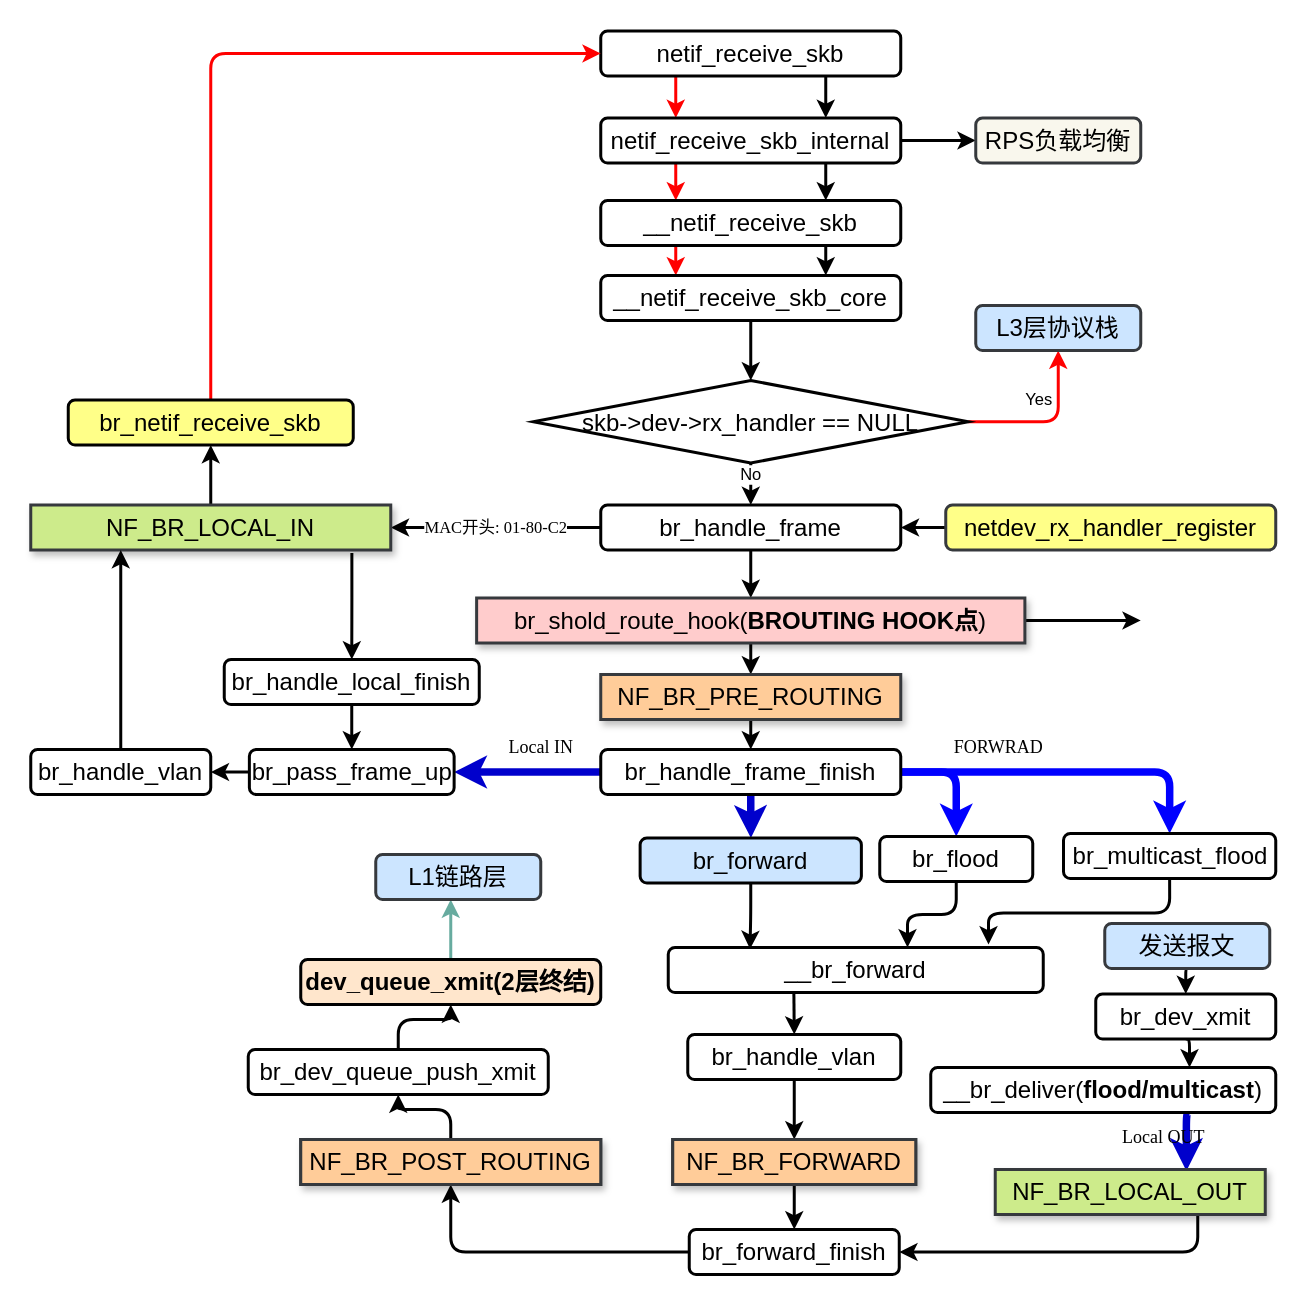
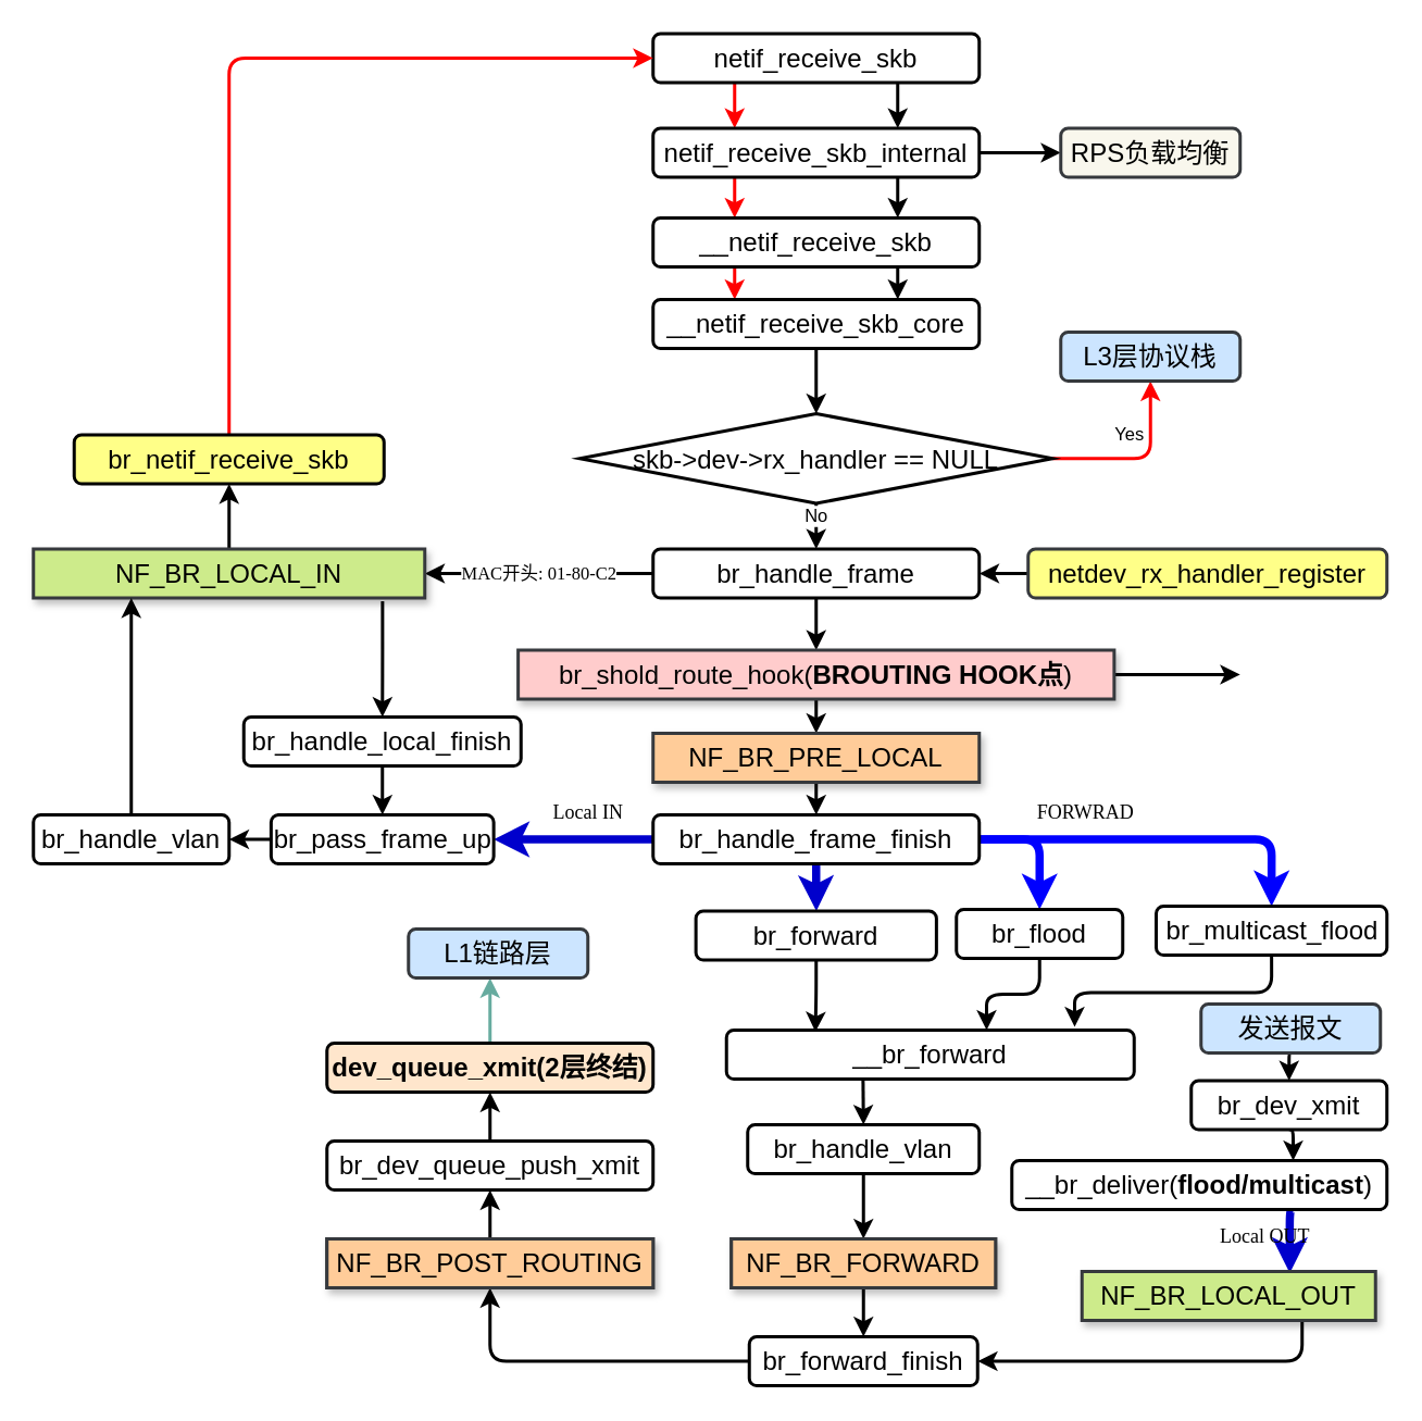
- <mxCell id="27" value="&lt;font style=&quot;font-size: 16px&quot;&gt;NF_BR_PRE_ROUTING&lt;/font&gt;" style="rounded=0;whiteSpace=wrap;html=1;strokeWidth=2;fillColor=#ffcc99;strokeColor=#36393d;shadow=1;" vertex="1" parent="1"><mxGeometry x="400" y="449" width="200" height="30" as="geometry" /></mxCell>
+ <mxCell id="27" value="&lt;font style=&quot;font-size: 16px&quot;&gt;NF_BR_PRE_LOCAL&lt;/font&gt;" style="rounded=0;whiteSpace=wrap;html=1;strokeWidth=2;fillColor=#ffcc99;strokeColor=#36393d;shadow=1;" vertex="1" parent="1"><mxGeometry x="400" y="449" width="200" height="30" as="geometry" /></mxCell>
- <mxCell id="34" value="&lt;font style=&quot;font-size: 16px&quot;&gt;br_forward&lt;/font&gt;" style="rounded=1;whiteSpace=wrap;html=1;strokeWidth=2;fillColor=#cce5ff;" vertex="1" parent="1"><mxGeometry x="426.25" y="558" width="147.5" height="30" as="geometry" /></mxCell>
+ <mxCell id="34" value="&lt;font style=&quot;font-size: 16px&quot;&gt;br_forward&lt;/font&gt;" style="rounded=1;whiteSpace=wrap;html=1;strokeWidth=2;" vertex="1" parent="1"><mxGeometry x="426.25" y="558" width="147.5" height="30" as="geometry" /></mxCell>
- <mxCell id="54" value="&lt;font style=&quot;font-size: 16px&quot;&gt;br_dev_queue_push_xmit&lt;/font&gt;" style="rounded=1;whiteSpace=wrap;html=1;strokeWidth=2;" vertex="1" parent="1"><mxGeometry x="165" y="699" width="200" height="30" as="geometry" /></mxCell>
+ <mxCell id="54" value="&lt;font style=&quot;font-size: 16px&quot;&gt;br_dev_queue_push_xmit&lt;/font&gt;" style="rounded=1;whiteSpace=wrap;html=1;strokeWidth=2;" vertex="1" parent="1"><mxGeometry x="200" y="699" width="200" height="30" as="geometry" /></mxCell>
